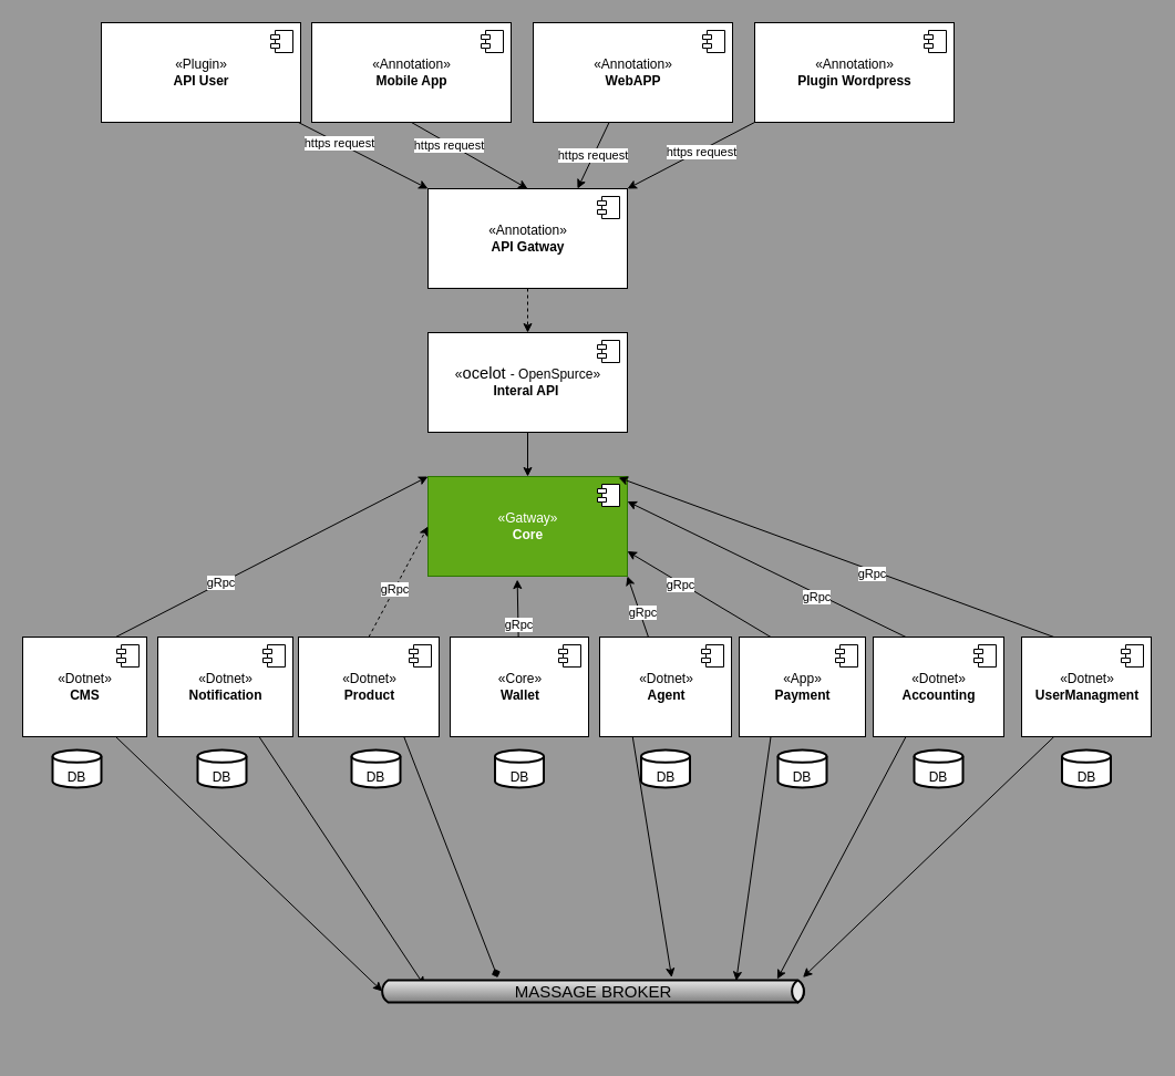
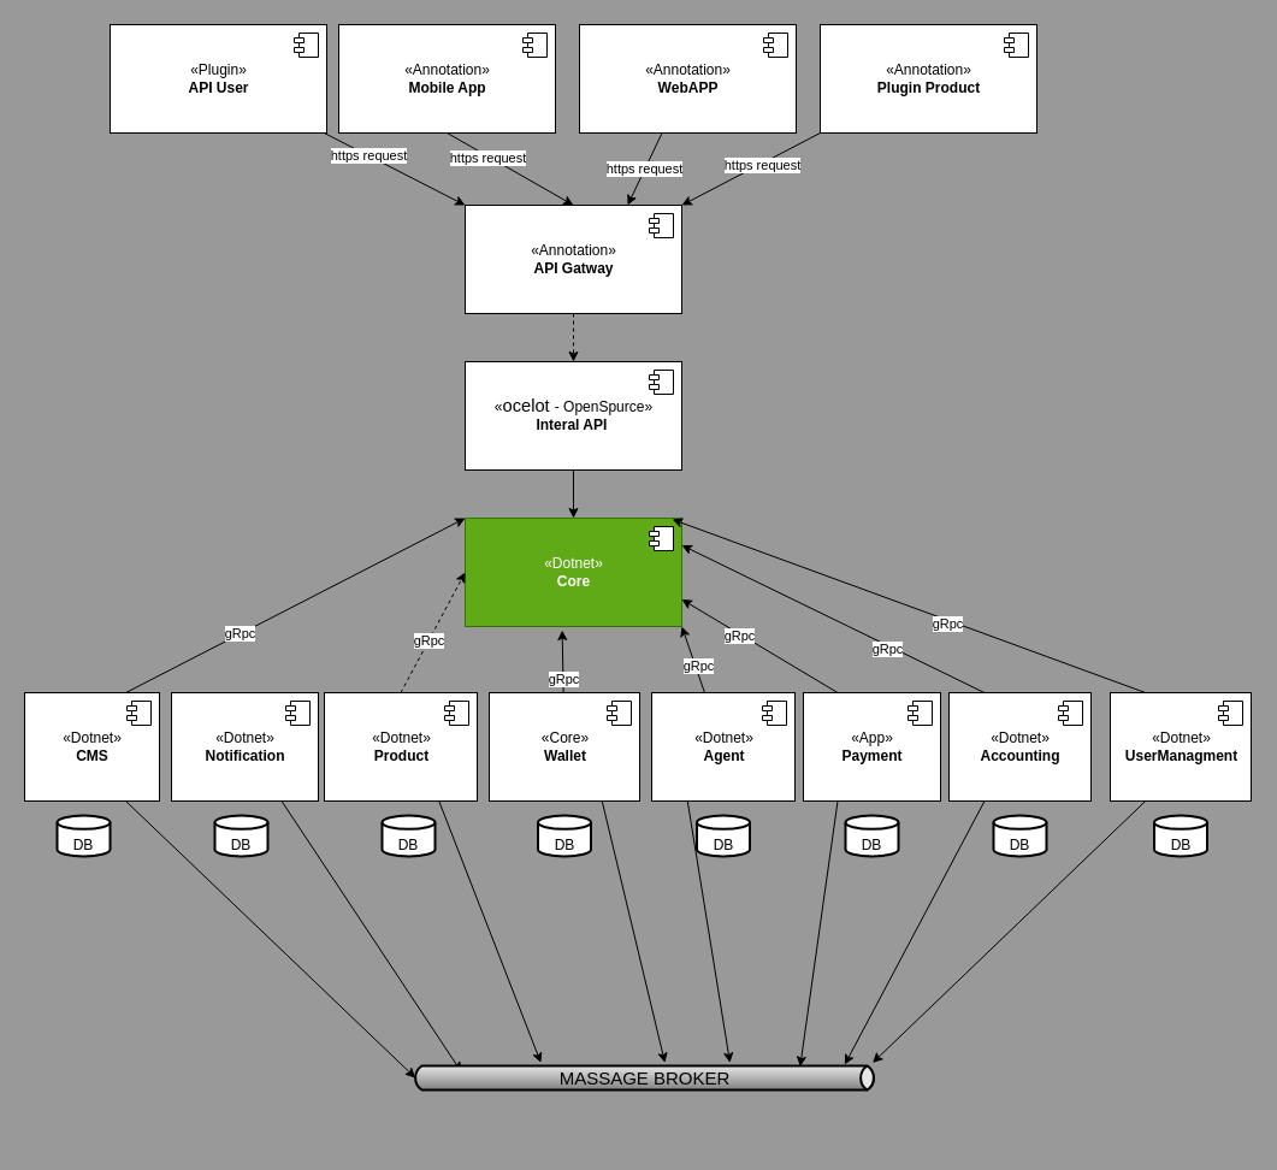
- <mxCell id="63" value="«Annotation»&lt;br&gt;&lt;b&gt;Plugin Wordpress&lt;/b&gt;" style="html=1;dropTarget=0;" vertex="1" parent="1"><mxGeometry x="681" y="20" width="180" height="90" as="geometry" /></mxCell>
+ <mxCell id="63" value="«Annotation»&lt;br&gt;&lt;b&gt;Plugin Product&lt;/b&gt;" style="html=1;dropTarget=0;" vertex="1" parent="1"><mxGeometry x="681" y="20" width="180" height="90" as="geometry" /></mxCell>
- <mxCell id="19" value="«Gatway»&lt;br&gt;&lt;b&gt;Core&lt;/b&gt;" style="html=1;dropTarget=0;fillColor=#60a917;fontColor=#ffffff;strokeColor=#2D7600;" parent="1" vertex="1"><mxGeometry x="386" y="430" width="180" height="90" as="geometry" /></mxCell>
+ <mxCell id="19" value="«Dotnet»&lt;br&gt;&lt;b&gt;Core&lt;/b&gt;" style="html=1;dropTarget=0;fillColor=#60a917;fontColor=#ffffff;strokeColor=#2D7600;" parent="1" vertex="1"><mxGeometry x="386" y="430" width="180" height="90" as="geometry" /></mxCell>
+ <mxCell id="28" style="edgeStyle=none;html=1;exitX=0.75;exitY=1;exitDx=0;exitDy=0;entryX=0.544;entryY=0.386;entryDx=0;entryDy=0;entryPerimeter=0;fontSize=15;fontColor=#000000;" edge="1" parent="1" source="29" target="59"><mxGeometry relative="1" as="geometry" /></mxCell>
- <mxCell id="23" style="edgeStyle=none;html=1;exitX=0.75;exitY=1;exitDx=0;exitDy=0;entryX=0.277;entryY=0.386;entryDx=0;entryDy=0;entryPerimeter=0;fontSize=15;fontColor=#000000;endArrow=diamond;" edge="1" parent="1" source="24" target="59"><mxGeometry relative="1" as="geometry" /></mxCell>
+ <mxCell id="23" style="edgeStyle=none;html=1;exitX=0.75;exitY=1;exitDx=0;exitDy=0;entryX=0.277;entryY=0.386;entryDx=0;entryDy=0;entryPerimeter=0;fontSize=15;fontColor=#000000;" edge="1" parent="1" source="24" target="59"><mxGeometry relative="1" as="geometry" /></mxCell>
